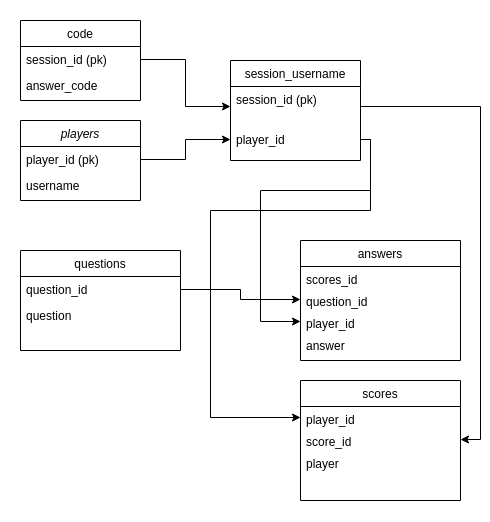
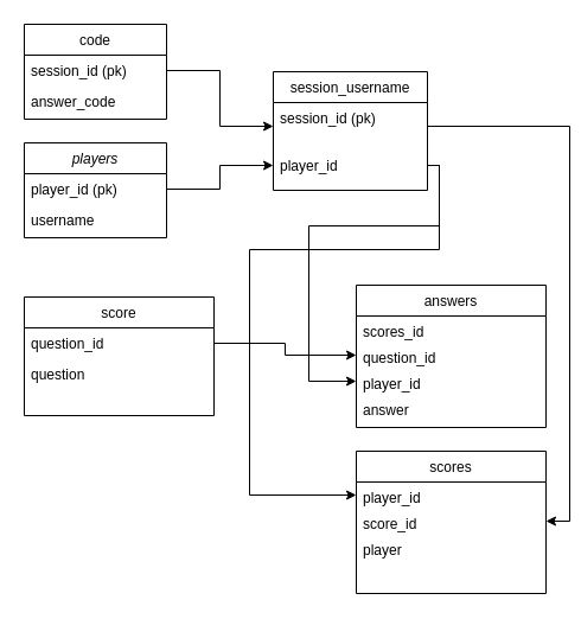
- <mxCell id="22" value="questions" style="swimlane;fontStyle=0;align=center;verticalAlign=top;childLayout=stackLayout;horizontal=1;startSize=26;horizontalStack=0;resizeParent=1;resizeLast=0;collapsible=1;marginBottom=0;rounded=0;shadow=0;strokeWidth=1;" parent="1" vertex="1"><mxGeometry x="20" y="250" width="160" height="100" as="geometry"><mxRectangle x="340" y="380" width="170" height="26" as="alternateBounds" /></mxGeometry></mxCell>
+ <mxCell id="22" value="score" style="swimlane;fontStyle=0;align=center;verticalAlign=top;childLayout=stackLayout;horizontal=1;startSize=26;horizontalStack=0;resizeParent=1;resizeLast=0;collapsible=1;marginBottom=0;rounded=0;shadow=0;strokeWidth=1;" parent="1" vertex="1"><mxGeometry x="20" y="250" width="160" height="100" as="geometry"><mxRectangle x="340" y="380" width="170" height="26" as="alternateBounds" /></mxGeometry></mxCell>
